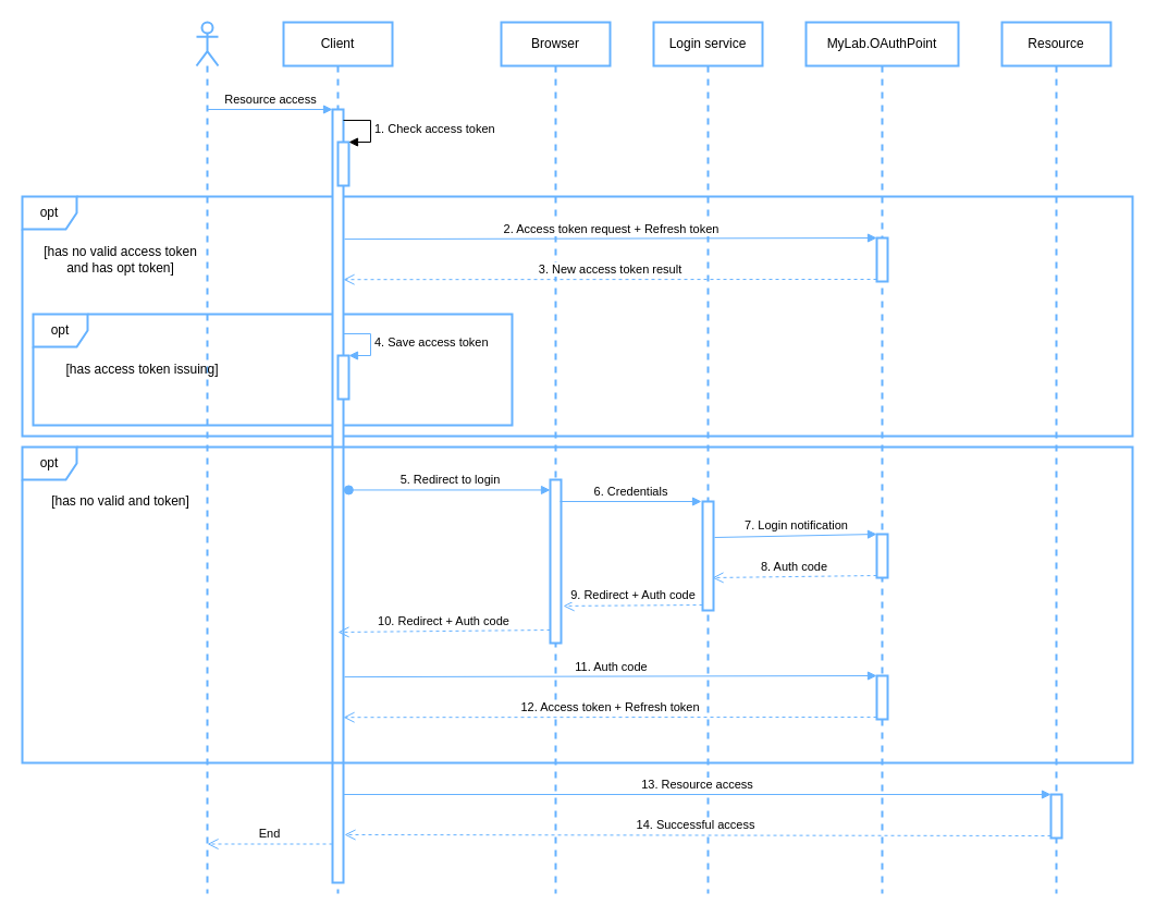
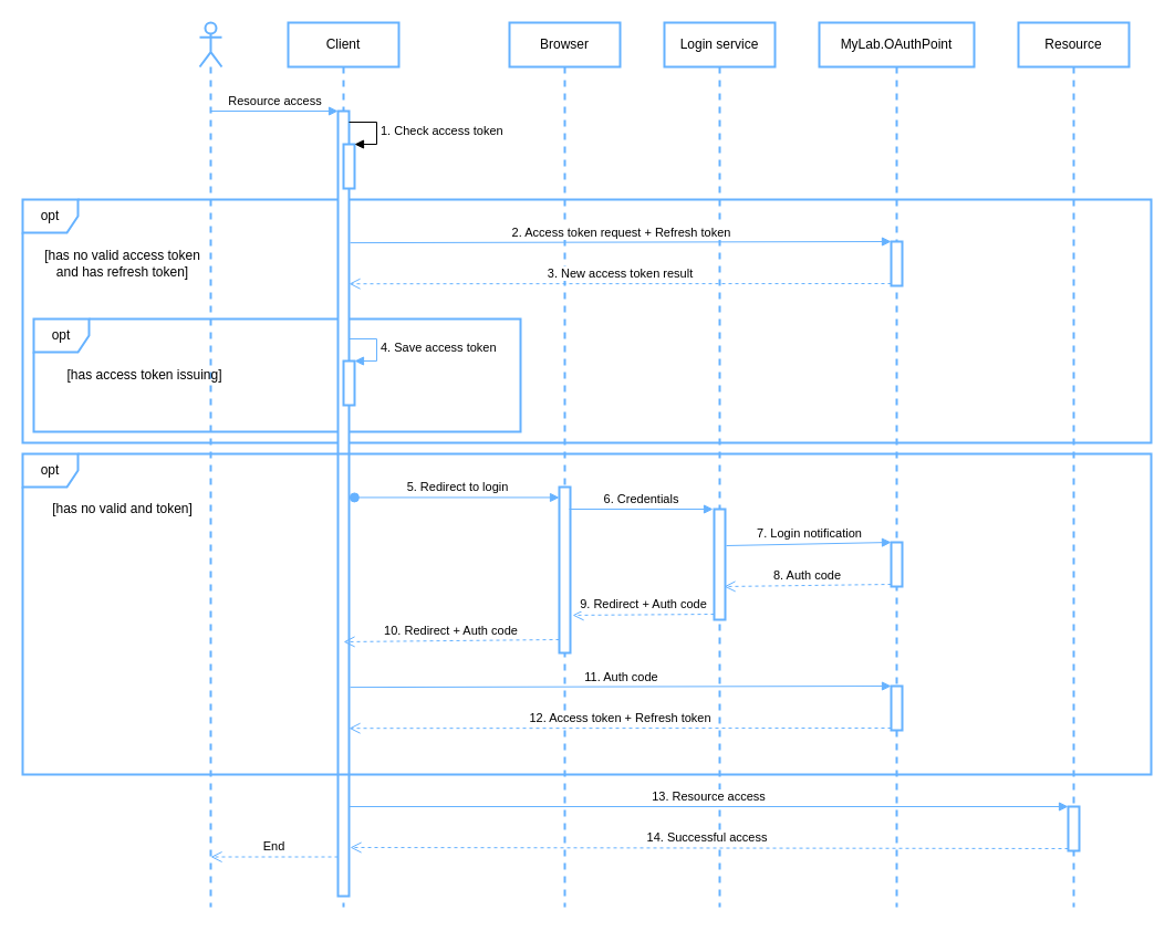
- <mxCell id="22" value="[has no valid access token &lt;br&gt;and has opt token]" style="text;html=1;align=center;verticalAlign=middle;resizable=0;points=[];autosize=1;" parent="1" vertex="1"><mxGeometry x="30" y="223" width="160" height="30" as="geometry" /></mxCell>
+ <mxCell id="22" value="[has no valid access token &lt;br&gt;and has refresh token]" style="text;html=1;align=center;verticalAlign=middle;resizable=0;points=[];autosize=1;" parent="1" vertex="1"><mxGeometry x="30" y="223" width="160" height="30" as="geometry" /></mxCell>
